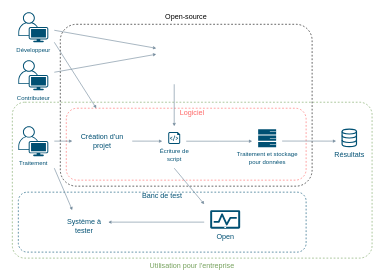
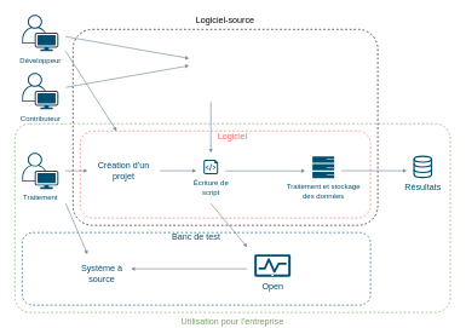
- <mxCell id="3" value="Open-source" style="rounded=1;whiteSpace=wrap;html=1;fillColor=none;dashed=1;spacing=-25;verticalAlign=top;arcSize=10;" parent="1" vertex="1"><mxGeometry x="100" y="40" width="420" height="270" as="geometry" /></mxCell>
+ <mxCell id="3" value="Logiciel-source" style="rounded=1;whiteSpace=wrap;html=1;fillColor=none;dashed=1;spacing=-25;verticalAlign=top;arcSize=10;" parent="1" vertex="1"><mxGeometry x="100" y="40" width="420" height="270" as="geometry" /></mxCell>
- <mxCell id="17" value="Traitement et stockage&lt;br&gt;pour données" style="pointerEvents=1;shadow=0;dashed=0;html=1;strokeColor=none;labelPosition=center;verticalLabelPosition=bottom;verticalAlign=top;align=center;outlineConnect=0;shape=mxgraph.veeam2.database;fillColor=#005073;fontSize=10;fontColor=#005073;" parent="1" vertex="1"><mxGeometry x="430" y="215" width="30" height="30" as="geometry" /></mxCell>
+ <mxCell id="17" value="Traitement et stockage&lt;br&gt;des données" style="pointerEvents=1;shadow=0;dashed=0;html=1;strokeColor=none;labelPosition=center;verticalLabelPosition=bottom;verticalAlign=top;align=center;outlineConnect=0;shape=mxgraph.veeam2.database;fillColor=#005073;fontSize=10;fontColor=#005073;" parent="1" vertex="1"><mxGeometry x="430" y="215" width="30" height="30" as="geometry" /></mxCell>
- <mxCell id="13" value="Système à tester" style="text;html=1;strokeColor=none;fillColor=none;align=center;verticalAlign=middle;whiteSpace=wrap;rounded=0;dashed=1;fontColor=#005073;" parent="1" vertex="1"><mxGeometry x="110" y="361" width="60" height="30" as="geometry" /></mxCell>
+ <mxCell id="13" value="Système à source" style="text;html=1;strokeColor=none;fillColor=none;align=center;verticalAlign=middle;whiteSpace=wrap;rounded=0;dashed=1;fontColor=#005073;" parent="1" vertex="1"><mxGeometry x="110" y="361" width="60" height="30" as="geometry" /></mxCell>
